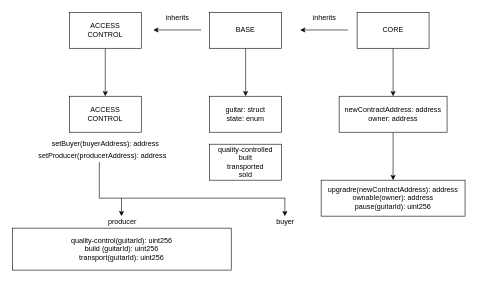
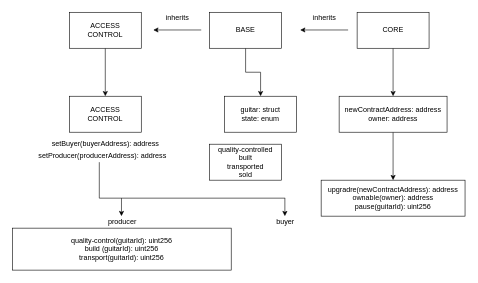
- <mxCell id="18" value="guitar: struct&lt;br&gt;state: enum" style="rounded=0;whiteSpace=wrap;html=1;" parent="1" vertex="1"><mxGeometry x="349" y="160" width="120" height="60" as="geometry" /></mxCell>
+ <mxCell id="18" value="guitar: struct&lt;br&gt;state: enum" style="rounded=0;whiteSpace=wrap;html=1;" parent="1" vertex="1"><mxGeometry x="374" y="160" width="120" height="60" as="geometry" /></mxCell>
